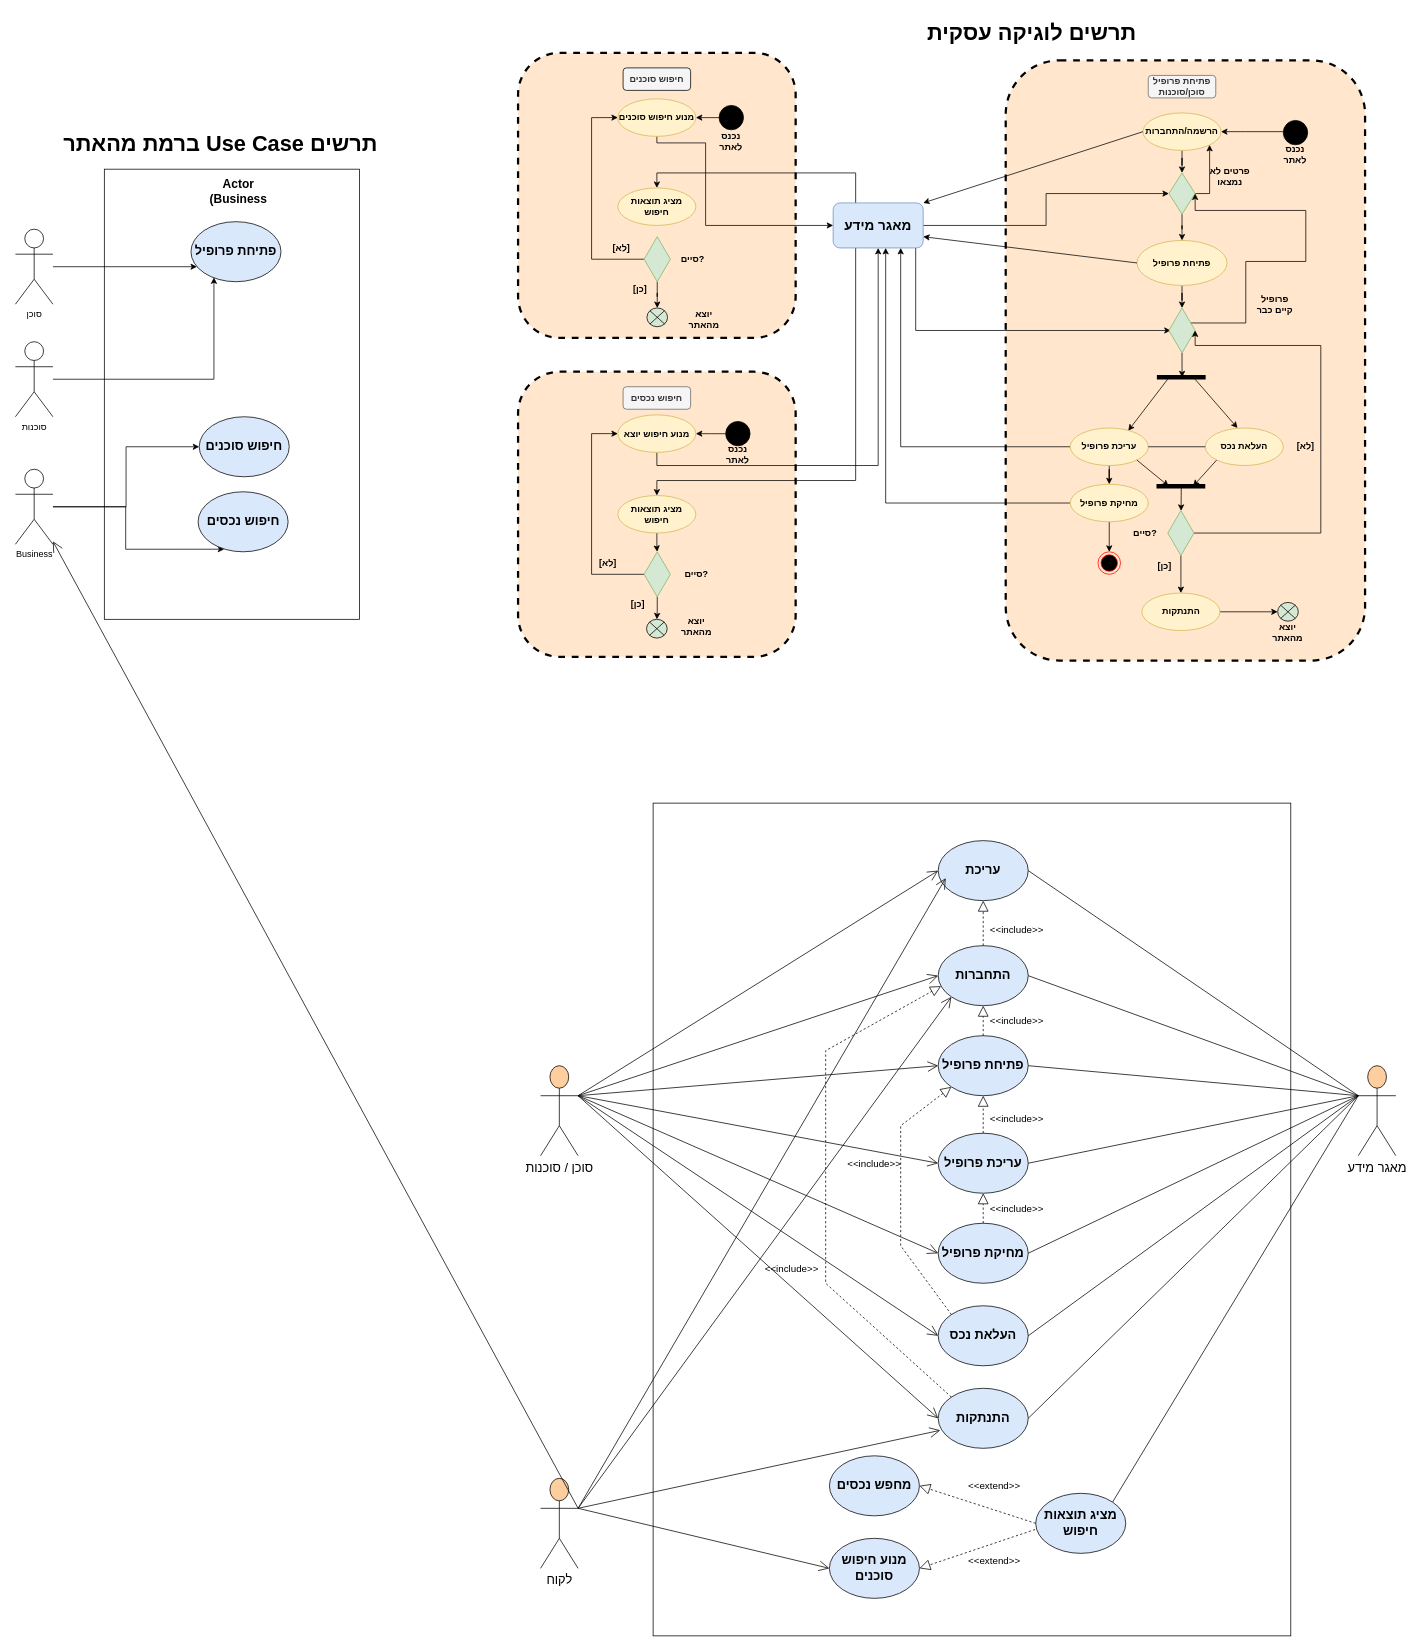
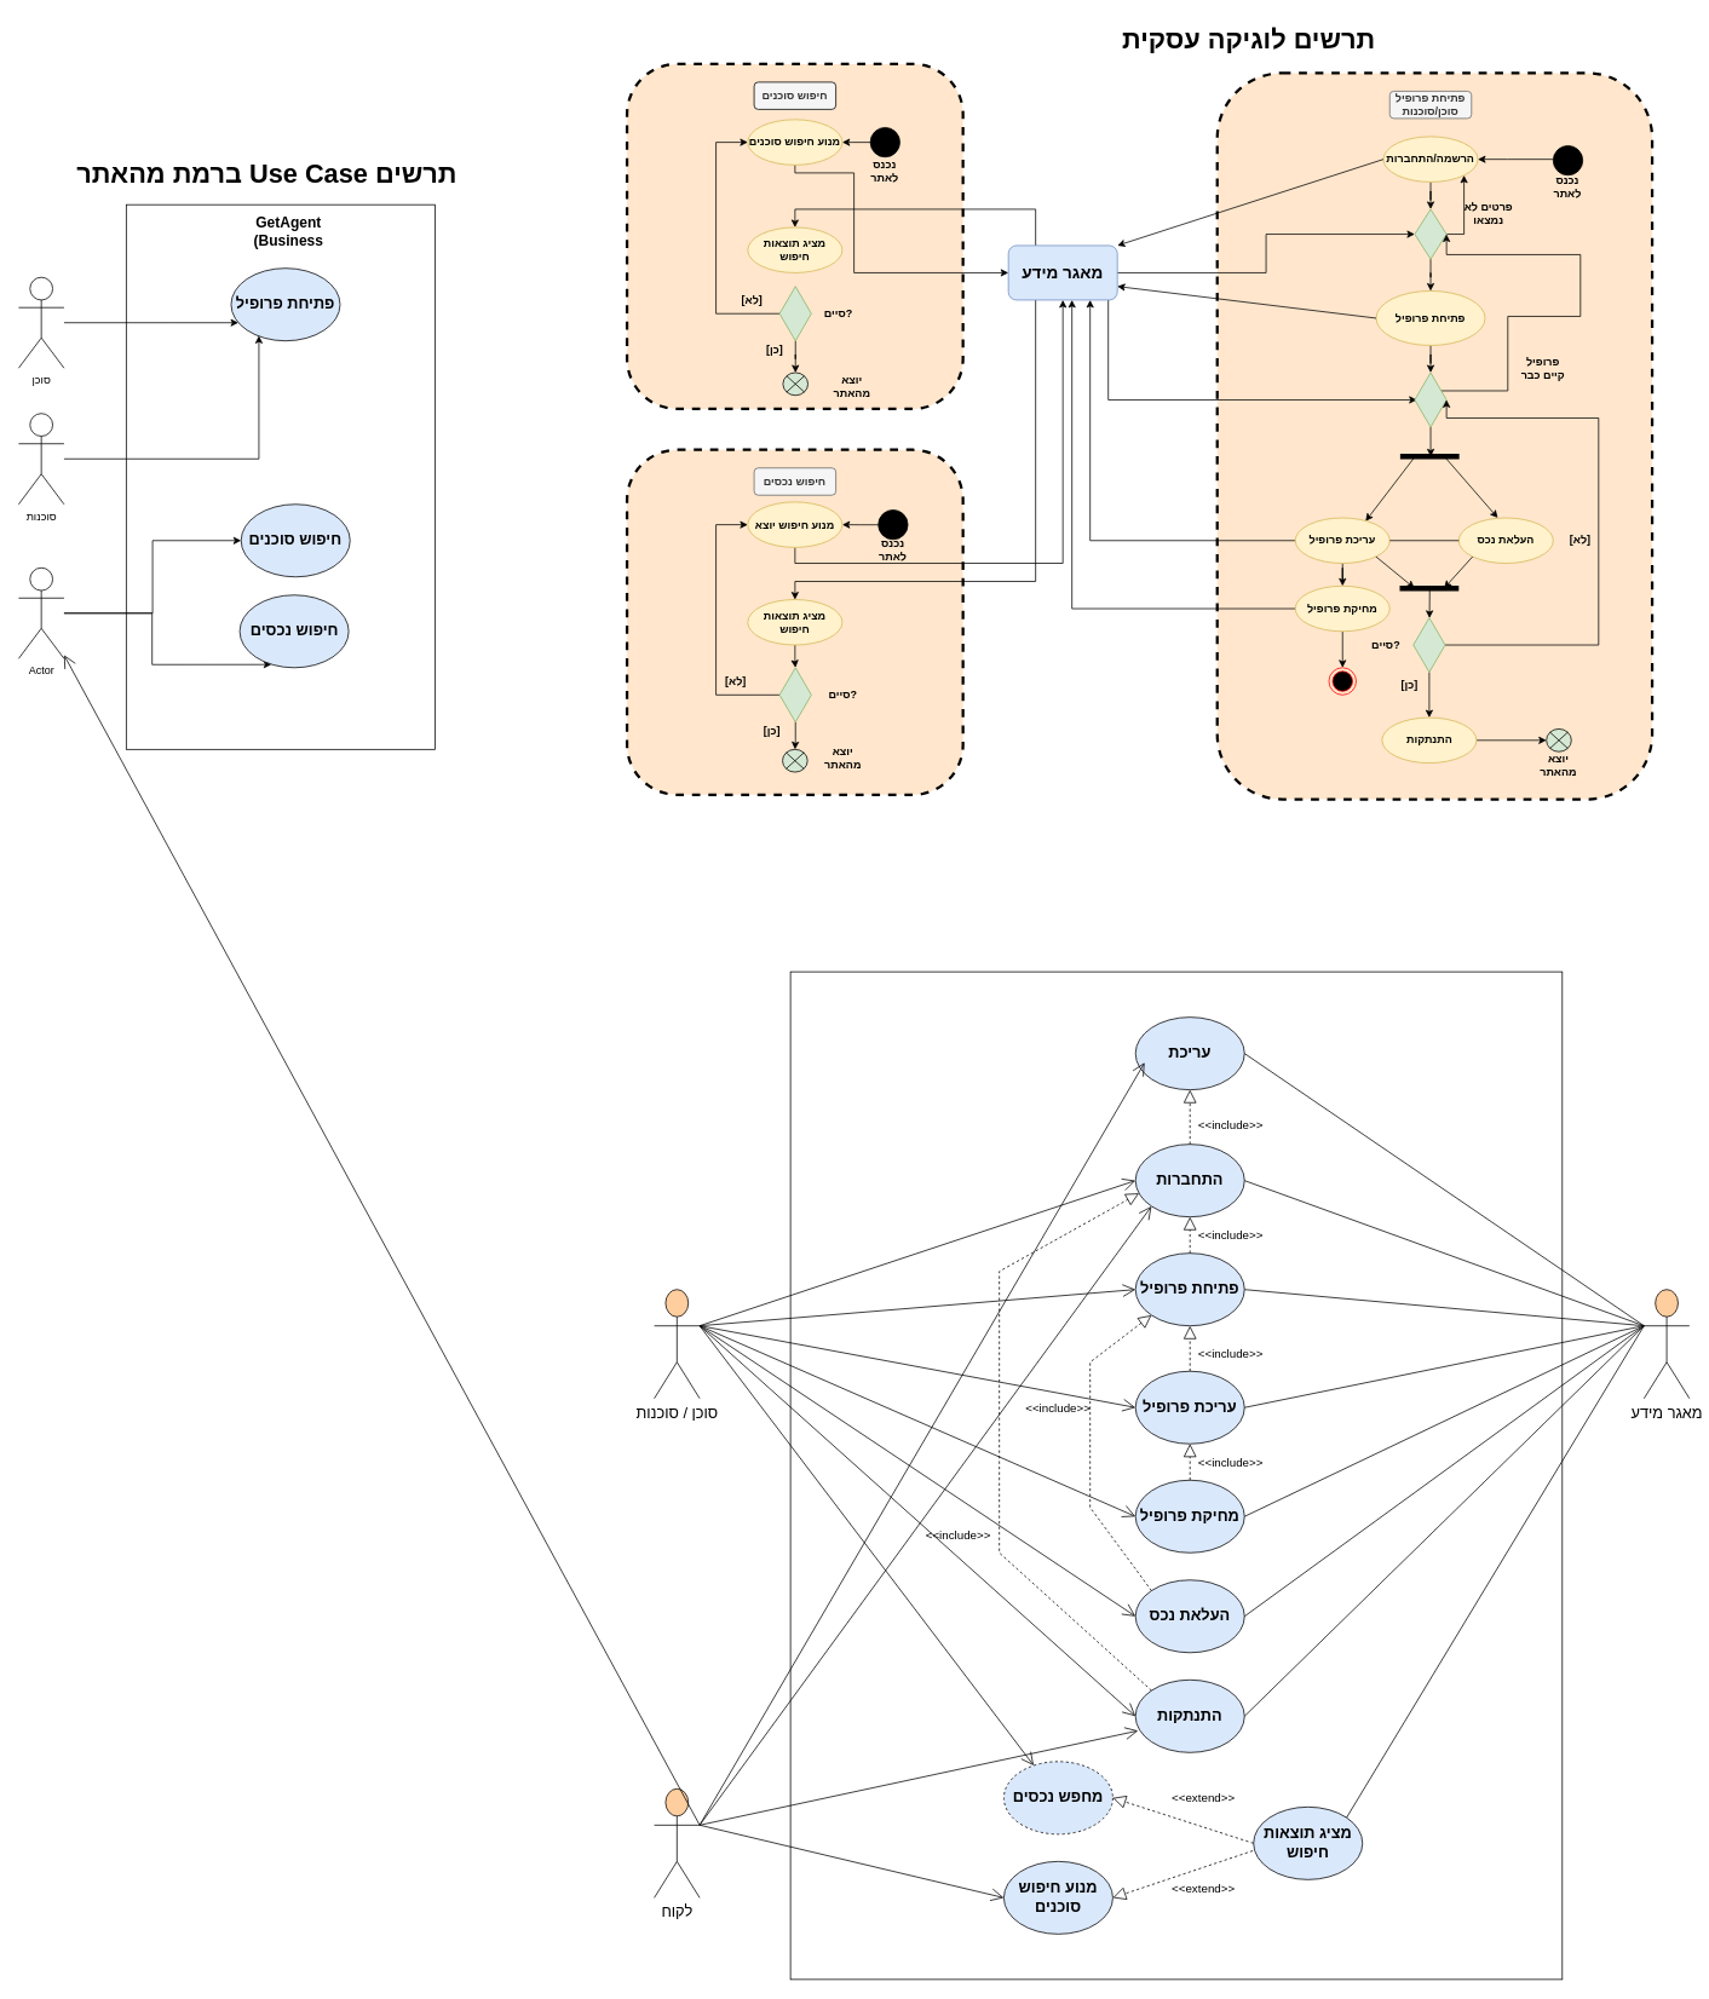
- <mxCell id="94" value="Actor (Business" style="text;html=1;strokeColor=none;fillColor=none;align=center;verticalAlign=middle;whiteSpace=wrap;rounded=0;fontStyle=1;fontSize=16;" vertex="1" parent="1"><mxGeometry x="265" y="235" width="105" height="40" as="geometry" /></mxCell>
+ <mxCell id="94" value="GetAgent (Business" style="text;html=1;strokeColor=none;fillColor=none;align=center;verticalAlign=middle;whiteSpace=wrap;rounded=0;fontStyle=1;fontSize=16;" vertex="1" parent="1"><mxGeometry x="265" y="235" width="105" height="40" as="geometry" /></mxCell>
- <mxCell id="90" value="Business" style="shape=umlActor;verticalLabelPosition=bottom;verticalAlign=top;html=1;outlineConnect=0;rounded=1;strokeColor=default;strokeWidth=1;" vertex="1" parent="1"><mxGeometry x="20" y="625" width="50" height="100" as="geometry" /></mxCell>
+ <mxCell id="90" value="Actor" style="shape=umlActor;verticalLabelPosition=bottom;verticalAlign=top;html=1;outlineConnect=0;rounded=1;strokeColor=default;strokeWidth=1;" vertex="1" parent="1"><mxGeometry x="20" y="625" width="50" height="100" as="geometry" /></mxCell>
- <mxCell id="113" value="" style="endArrow=open;endFill=1;endSize=12;html=1;rounded=0;fontSize=17;exitX=1;exitY=0.333;exitDx=0;exitDy=0;exitPerimeter=0;entryX=0;entryY=0.5;entryDx=0;entryDy=0;" edge="1" parent="1" source="100" target="103"><mxGeometry width="160" relative="1" as="geometry"><mxPoint x="980" y="1230" as="sourcePoint" /><mxPoint x="1140" y="1230" as="targetPoint" /></mxGeometry></mxCell>
+ <mxCell id="113" value="" style="endArrow=open;endFill=1;endSize=12;html=1;rounded=0;fontSize=17;exitX=1;exitY=0.333;exitDx=0;exitDy=0;exitPerimeter=0;" edge="1" parent="1" source="100" target="111"><mxGeometry width="160" relative="1" as="geometry"><mxPoint x="980" y="1230" as="sourcePoint" /><mxPoint x="1140" y="1230" as="targetPoint" /></mxGeometry></mxCell>
- <mxCell id="111" value="מחפש נכסים" style="ellipse;whiteSpace=wrap;html=1;rounded=1;fontSize=17;strokeColor=#000000;strokeWidth=1;fontStyle=1;fillColor=#dae8fc;" vertex="1" parent="1"><mxGeometry x="1105" y="1940" width="120" height="80" as="geometry" /></mxCell>
+ <mxCell id="111" value="מחפש נכסים" style="ellipse;whiteSpace=wrap;html=1;rounded=1;fontSize=17;strokeColor=#000000;strokeWidth=1;fontStyle=1;fillColor=#dae8fc;dashed=1;" vertex="1" parent="1"><mxGeometry x="1105" y="1940" width="120" height="80" as="geometry" /></mxCell>
